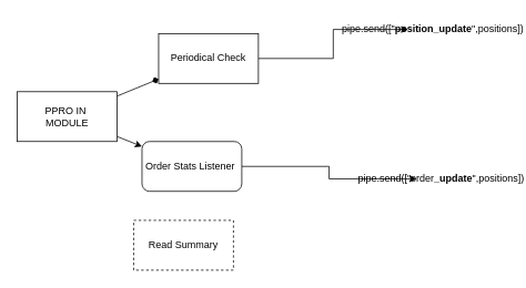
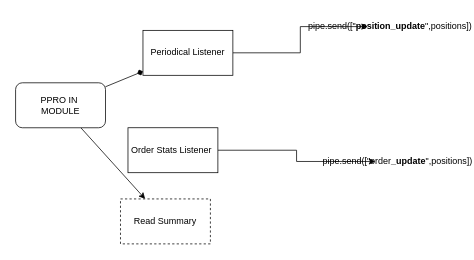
- <mxCell id="7" value="Periodical Check" style="rounded=0;whiteSpace=wrap;html=1;" vertex="1" parent="1"><mxGeometry x="190" y="40" width="120" height="60" as="geometry" /></mxCell>
+ <mxCell id="7" value="Periodical Listener" style="rounded=0;whiteSpace=wrap;html=1;" vertex="1" parent="1"><mxGeometry x="190" y="40" width="120" height="60" as="geometry" /></mxCell>
- <mxCell id="5" value="PPRO IN&amp;nbsp;&lt;br&gt;MODULE" style="rounded=0;whiteSpace=wrap;html=1;" vertex="1" parent="1"><mxGeometry x="20" y="110" width="120" height="60" as="geometry" /></mxCell>
+ <mxCell id="5" value="PPRO IN&amp;nbsp;&lt;br&gt;MODULE" style="whiteSpace=wrap;html=1;rounded=1;" vertex="1" parent="1"><mxGeometry x="20" y="110" width="120" height="60" as="geometry" /></mxCell>
- <mxCell id="3" value="" style="rounded=0;orthogonalLoop=1;jettySize=auto;html=1;" edge="1" parent="1" source="5" target="9"><mxGeometry relative="1" as="geometry" /></mxCell>
- <mxCell id="9" value="Order Stats Listener&amp;nbsp;" style="whiteSpace=wrap;html=1;rounded=1;" vertex="1" parent="1"><mxGeometry x="170" y="170" width="120" height="60" as="geometry" /></mxCell>
+ <mxCell id="9" value="Order Stats Listener&amp;nbsp;" style="rounded=0;whiteSpace=wrap;html=1;" vertex="1" parent="1"><mxGeometry x="170" y="170" width="120" height="60" as="geometry" /></mxCell>
+ <mxCell id="4" value="" style="rounded=0;orthogonalLoop=1;jettySize=auto;html=1;" edge="1" parent="1" source="5" target="12"><mxGeometry relative="1" as="geometry" /></mxCell>
